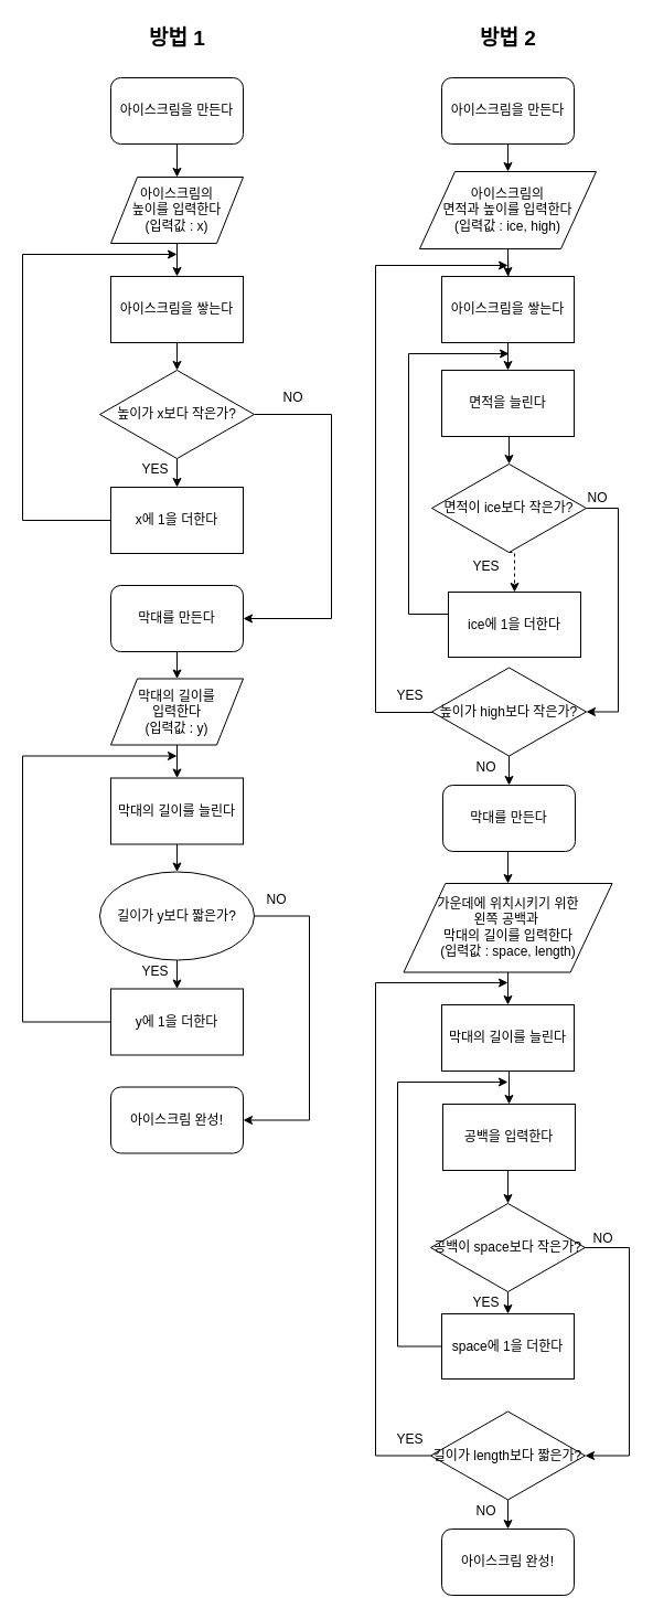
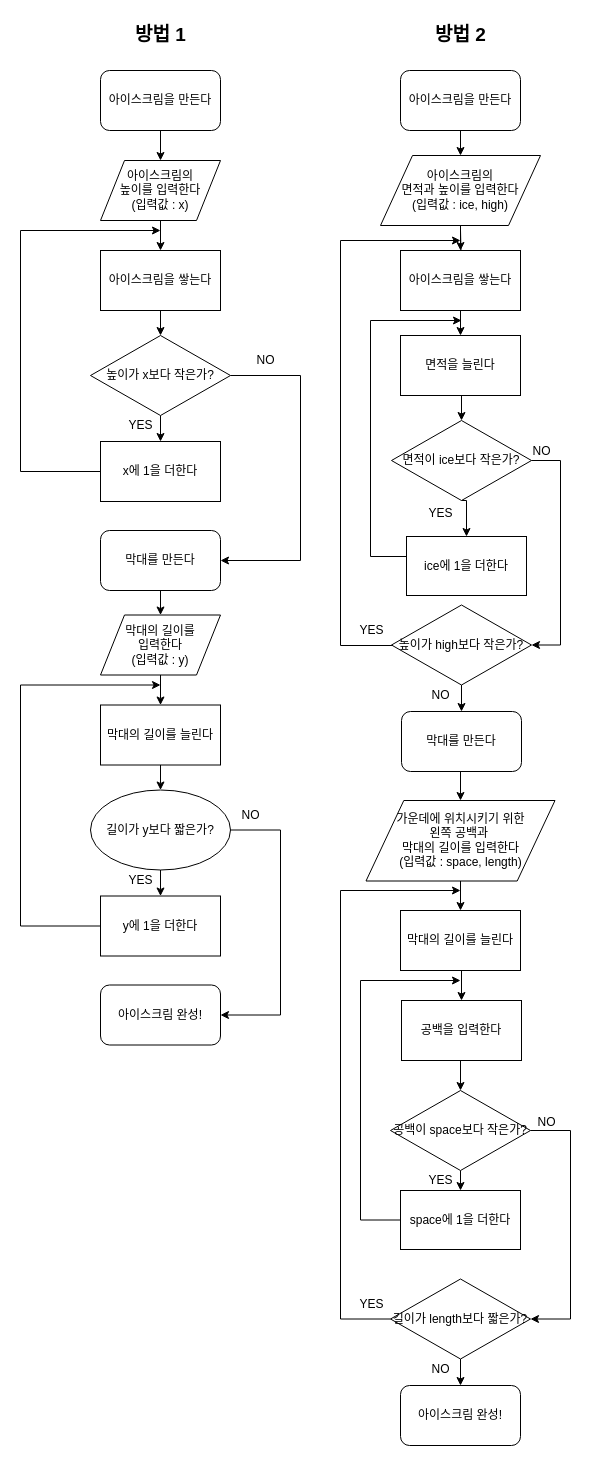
- <mxCell id="40" style="edgeStyle=orthogonalEdgeStyle;rounded=0;orthogonalLoop=1;jettySize=auto;html=1;exitX=0.5;exitY=1;exitDx=0;exitDy=0;entryX=0.5;entryY=0;entryDx=0;entryDy=0;fontSize=19;dashed=1;" edge="1" parent="1" source="42" target="44"><mxGeometry relative="1" as="geometry" /></mxCell>
+ <mxCell id="40" style="edgeStyle=orthogonalEdgeStyle;rounded=0;orthogonalLoop=1;jettySize=auto;html=1;exitX=0.5;exitY=1;exitDx=0;exitDy=0;entryX=0.5;entryY=0;entryDx=0;entryDy=0;fontSize=19;" edge="1" parent="1" source="42" target="44"><mxGeometry relative="1" as="geometry" /></mxCell>
